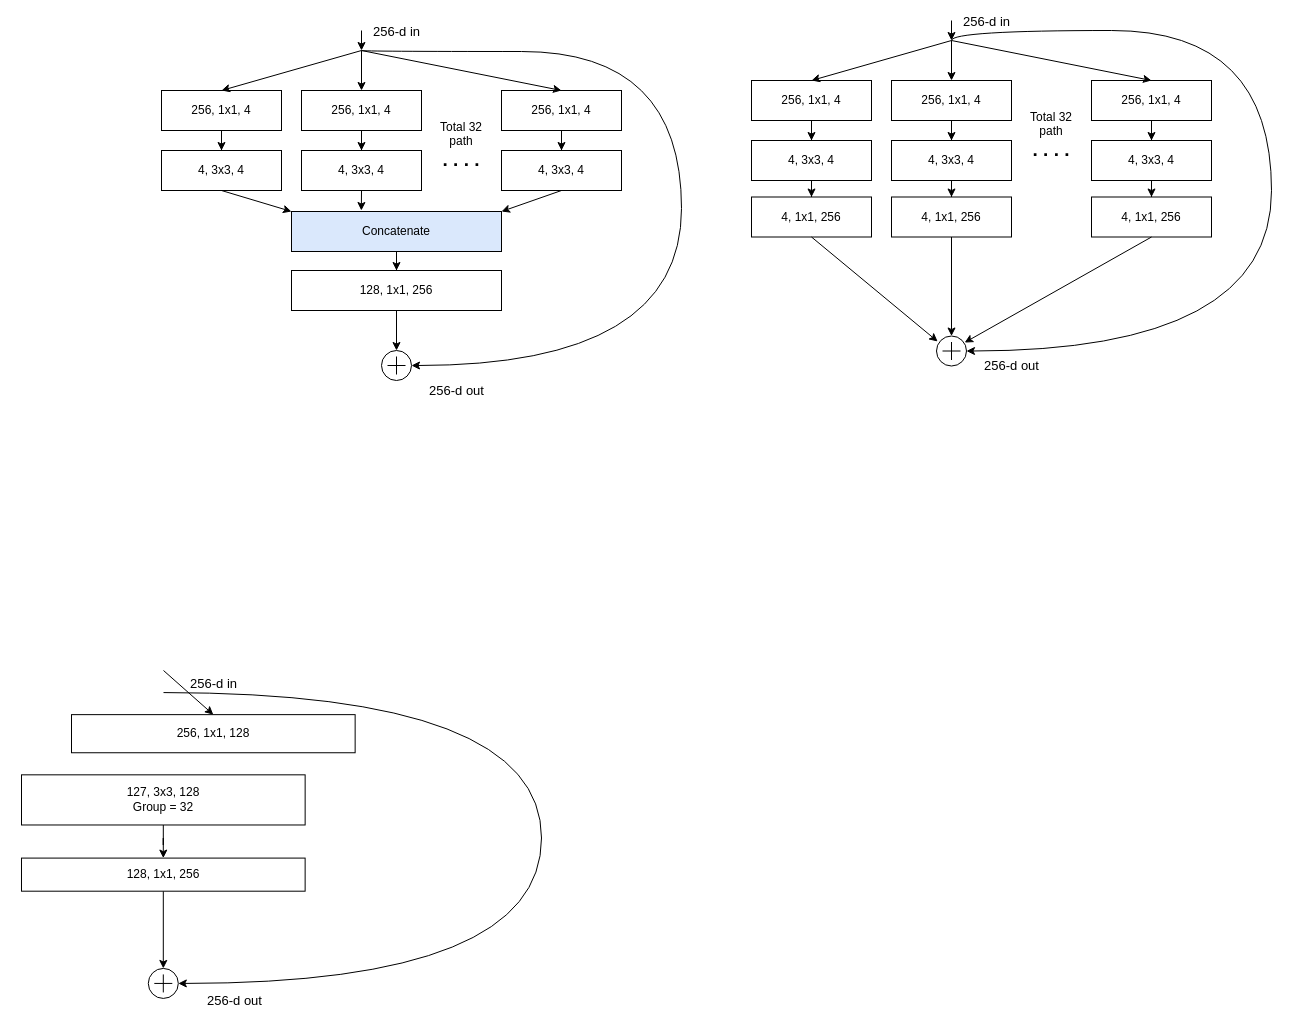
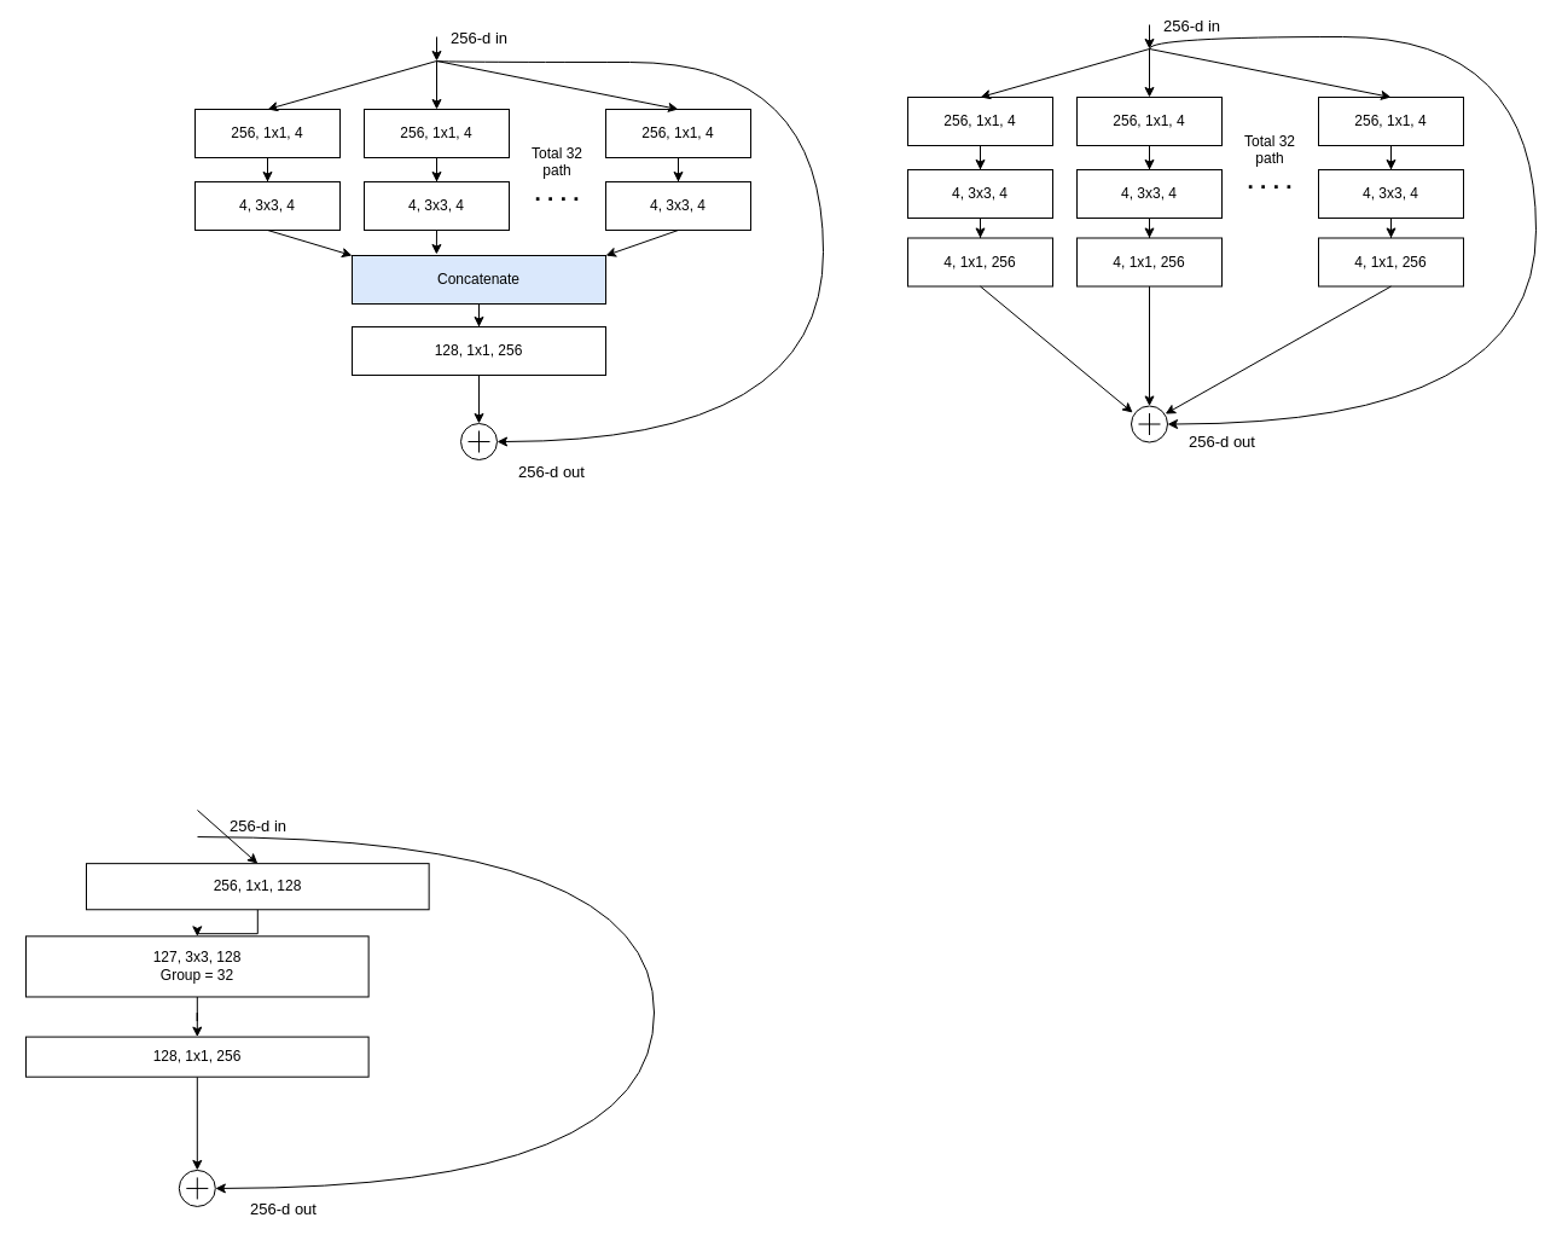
+ <mxCell id="59" value="" style="edgeStyle=orthogonalEdgeStyle;rounded=0;orthogonalLoop=1;jettySize=auto;html=1;" edge="1" parent="58" source="60" target="62"><mxGeometry relative="1" as="geometry" /></mxCell>
